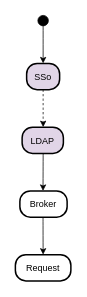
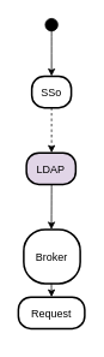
- <mxCell id="3" value="SSo" style="rounded=1;arcSize=40;strokeWidth=2;fillColor=#e1d5e7;" vertex="1" parent="1"><mxGeometry x="35" y="84" width="44" height="35" as="geometry" /></mxCell>
+ <mxCell id="3" value="SSo" style="rounded=1;arcSize=40;strokeWidth=2" vertex="1" parent="1"><mxGeometry x="35" y="84" width="44" height="35" as="geometry" /></mxCell>
- <mxCell id="5" value="Broker" style="rounded=1;arcSize=40;strokeWidth=2" vertex="1" parent="1"><mxGeometry x="26" y="254" width="63" height="35" as="geometry" /></mxCell>
+ <mxCell id="5" value="Broker" style="rounded=1;arcSize=40;strokeWidth=2" vertex="1" parent="1"><mxGeometry x="26" y="254" width="63" height="60" as="geometry" /></mxCell>
- <mxCell id="6" value="Request" style="rounded=1;arcSize=40;strokeWidth=2" vertex="1" parent="1"><mxGeometry x="20" y="339" width="74" height="35" as="geometry" /></mxCell>
+ <mxCell id="6" value="Request" style="rounded=1;arcSize=40;strokeWidth=2" vertex="1" parent="1"><mxGeometry x="20" y="329" width="74" height="35" as="geometry" /></mxCell>
